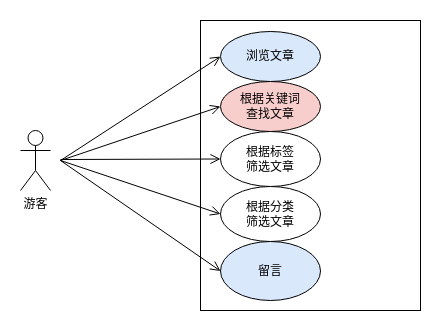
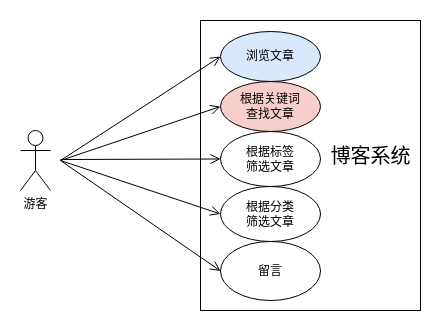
+ <mxCell id="9" value="&lt;span style=&quot;font-weight: normal;&quot;&gt;&lt;font style=&quot;font-size: 20px;&quot;&gt;博客系统&lt;/font&gt;&lt;/span&gt;" style="text;strokeColor=none;fillColor=none;html=1;fontSize=24;fontStyle=1;verticalAlign=middle;align=center;" parent="1" vertex="1"><mxGeometry x="320" y="135" width="100" height="40" as="geometry" /></mxCell>
- <mxCell id="8" value="留言" style="ellipse;whiteSpace=wrap;html=1;fillColor=#dae8fc;" parent="1" vertex="1"><mxGeometry x="220" y="241" width="100" height="59" as="geometry" /></mxCell>
+ <mxCell id="8" value="留言" style="ellipse;whiteSpace=wrap;html=1;" parent="1" vertex="1"><mxGeometry x="220" y="241" width="100" height="59" as="geometry" /></mxCell>
